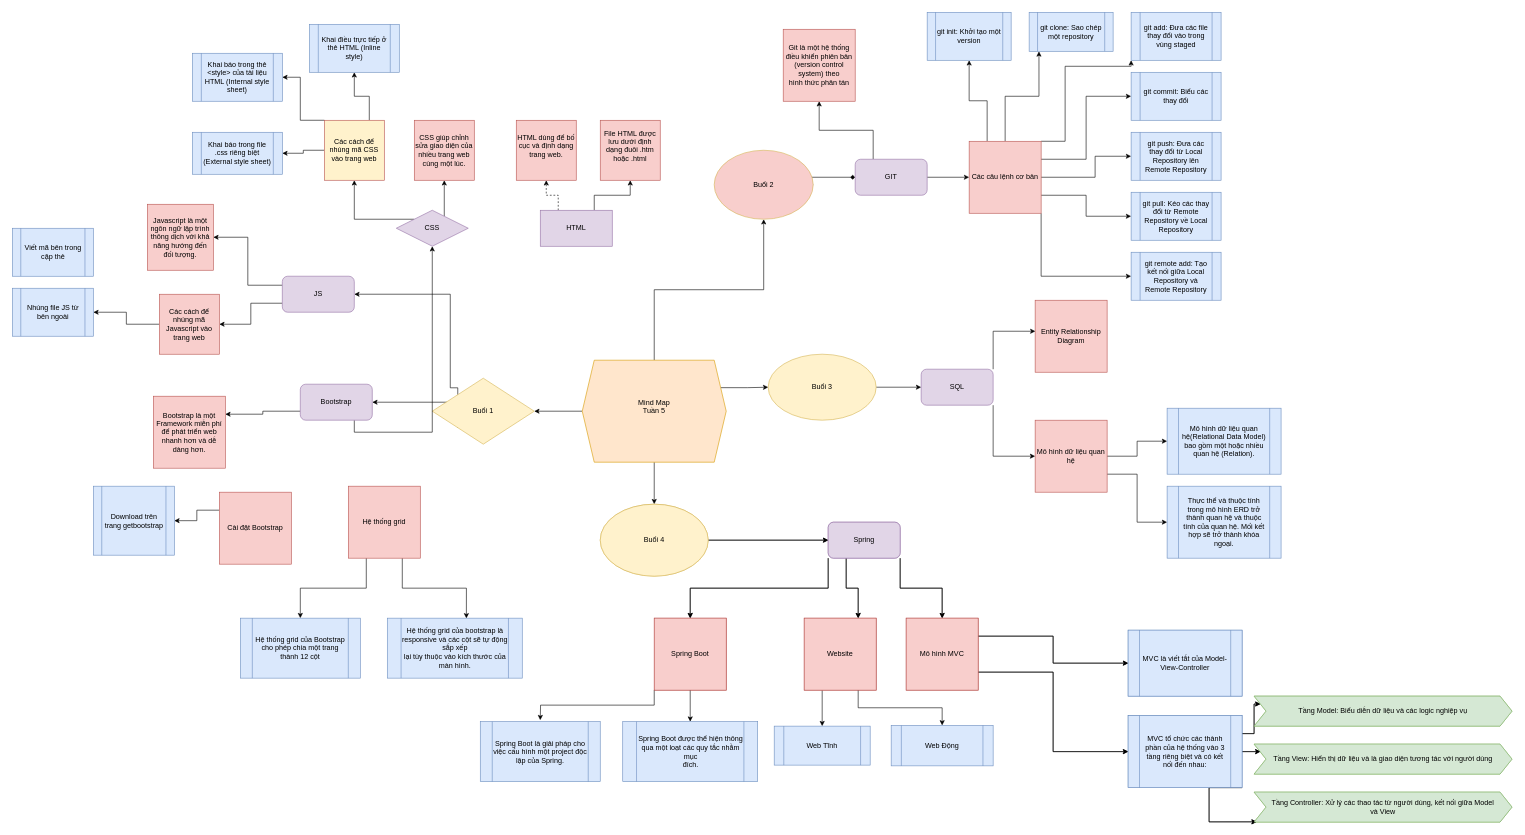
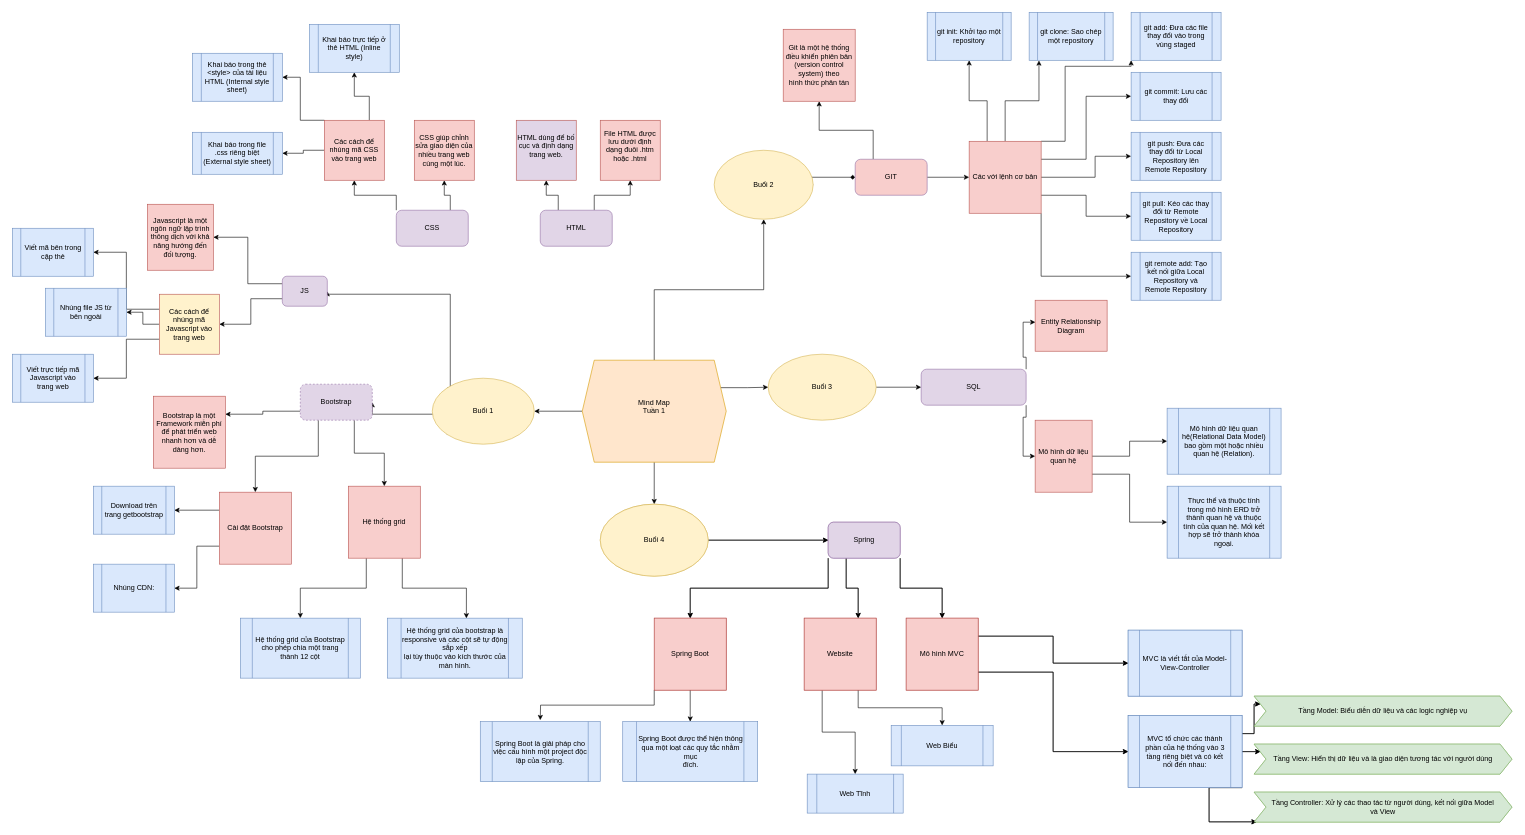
- <mxCell id="71" value="git clone: Sao chép một repository" style="shape=process;whiteSpace=wrap;html=1;backgroundOutline=1;fillColor=#dae8fc;strokeColor=#6c8ebf;" vertex="1" parent="1"><mxGeometry x="1715" y="20" width="140" height="65" as="geometry" /></mxCell>
+ <mxCell id="71" value="git clone: Sao chép một repository" style="shape=process;whiteSpace=wrap;html=1;backgroundOutline=1;fillColor=#dae8fc;strokeColor=#6c8ebf;" vertex="1" parent="1"><mxGeometry x="1715" y="20" width="140" height="80" as="geometry" /></mxCell>
- <mxCell id="70" value="git init: Khởi tạo một version " style="shape=process;whiteSpace=wrap;html=1;backgroundOutline=1;fillColor=#dae8fc;strokeColor=#6c8ebf;" vertex="1" parent="1"><mxGeometry x="1545" y="20" width="140" height="80" as="geometry" /></mxCell>
+ <mxCell id="70" value="git init: Khởi tạo một repository " style="shape=process;whiteSpace=wrap;html=1;backgroundOutline=1;fillColor=#dae8fc;strokeColor=#6c8ebf;" vertex="1" parent="1"><mxGeometry x="1545" y="20" width="140" height="80" as="geometry" /></mxCell>
- <mxCell id="44" value="Khai điều trực tiếp ở thẻ HTML (Inline style) " style="shape=process;whiteSpace=wrap;html=1;backgroundOutline=1;fillColor=#dae8fc;strokeColor=#6c8ebf;" vertex="1" parent="1"><mxGeometry x="515" y="40" width="150" height="80" as="geometry" /></mxCell>
+ <mxCell id="44" value="Khai báo trực tiếp ở thẻ HTML (Inline style) " style="shape=process;whiteSpace=wrap;html=1;backgroundOutline=1;fillColor=#dae8fc;strokeColor=#6c8ebf;" vertex="1" parent="1"><mxGeometry x="515" y="40" width="150" height="80" as="geometry" /></mxCell>
- <mxCell id="73" value="git commit: Biểu các thay đổi " style="shape=process;whiteSpace=wrap;html=1;backgroundOutline=1;fillColor=#dae8fc;strokeColor=#6c8ebf;" vertex="1" parent="1"><mxGeometry x="1885" y="120" width="150" height="80" as="geometry" /></mxCell>
+ <mxCell id="73" value="git commit: Lưu các thay đổi " style="shape=process;whiteSpace=wrap;html=1;backgroundOutline=1;fillColor=#dae8fc;strokeColor=#6c8ebf;" vertex="1" parent="1"><mxGeometry x="1885" y="120" width="150" height="80" as="geometry" /></mxCell>
- <mxCell id="43" value="Các cách để nhúng mã CSS vào trang web" style="whiteSpace=wrap;html=1;aspect=fixed;fillColor=#fff2cc;strokeColor=#b85450;" vertex="1" parent="1"><mxGeometry x="540" y="200" width="100" height="100" as="geometry" /></mxCell>
+ <mxCell id="43" value="Các cách để nhúng mã CSS vào trang web" style="whiteSpace=wrap;html=1;aspect=fixed;fillColor=#f8cecc;strokeColor=#b85450;" vertex="1" parent="1"><mxGeometry x="540" y="200" width="100" height="100" as="geometry" /></mxCell>
- <mxCell id="29" value="&#10;&lt;span style=&quot;font-family: Helvetica; font-size: 12px; font-style: normal; font-variant-ligatures: normal; font-variant-caps: normal; font-weight: 400; letter-spacing: normal; orphans: 2; text-align: center; text-indent: 0px; text-transform: none; widows: 2; word-spacing: 0px; -webkit-text-stroke-width: 0px; text-decoration-thickness: initial; text-decoration-style: initial; text-decoration-color: initial; float: none; display: inline !important;&quot;&gt;HTML dùng để bố cục và định dạng trang web.&lt;/span&gt;&#10;&#10;" style="whiteSpace=wrap;html=1;aspect=fixed;fillColor=#f8cecc;strokeColor=#b85450;fontColor=default;labelBorderColor=none;labelBackgroundColor=none;" vertex="1" parent="1"><mxGeometry x="860" y="200" width="100" height="100" as="geometry" /></mxCell>
+ <mxCell id="29" value="&#10;&lt;span style=&quot;font-family: Helvetica; font-size: 12px; font-style: normal; font-variant-ligatures: normal; font-variant-caps: normal; font-weight: 400; letter-spacing: normal; orphans: 2; text-align: center; text-indent: 0px; text-transform: none; widows: 2; word-spacing: 0px; -webkit-text-stroke-width: 0px; text-decoration-thickness: initial; text-decoration-style: initial; text-decoration-color: initial; float: none; display: inline !important;&quot;&gt;HTML dùng để bố cục và định dạng trang web.&lt;/span&gt;&#10;&#10;" style="whiteSpace=wrap;html=1;aspect=fixed;fillColor=#e1d5e7;strokeColor=#b85450;fontColor=default;labelBorderColor=none;labelBackgroundColor=none;" vertex="1" parent="1"><mxGeometry x="860" y="200" width="100" height="100" as="geometry" /></mxCell>
- <mxCell id="60" value="GIT" style="rounded=1;whiteSpace=wrap;html=1;fillColor=#e1d5e7;strokeColor=#9673a6;" vertex="1" parent="1"><mxGeometry x="1425" y="265" width="120" height="60" as="geometry" /></mxCell>
+ <mxCell id="60" value="GIT" style="rounded=1;whiteSpace=wrap;html=1;fillColor=#f8cecc;strokeColor=#9673a6;" vertex="1" parent="1"><mxGeometry x="1425" y="265" width="120" height="60" as="geometry" /></mxCell>
- <mxCell id="68" value="Các câu lệnh cơ bản" style="whiteSpace=wrap;html=1;aspect=fixed;labelBackgroundColor=none;labelBorderColor=none;fillColor=#f8cecc;strokeColor=#b85450;" vertex="1" parent="1"><mxGeometry x="1615" y="235" width="120" height="120" as="geometry" /></mxCell>
+ <mxCell id="68" value="Các với lệnh cơ bản" style="whiteSpace=wrap;html=1;aspect=fixed;labelBackgroundColor=none;labelBorderColor=none;fillColor=#f8cecc;strokeColor=#b85450;" vertex="1" parent="1"><mxGeometry x="1615" y="235" width="120" height="120" as="geometry" /></mxCell>
- <mxCell id="15" value="Buổi 2" style="ellipse;whiteSpace=wrap;html=1;fillColor=#f8cecc;strokeColor=#d6b656;" vertex="1" parent="1"><mxGeometry x="1190" y="250" width="165" height="115" as="geometry" /></mxCell>
+ <mxCell id="15" value="Buổi 2" style="ellipse;whiteSpace=wrap;html=1;fillColor=#fff2cc;strokeColor=#d6b656;" vertex="1" parent="1"><mxGeometry x="1190" y="250" width="165" height="115" as="geometry" /></mxCell>
- <mxCell id="16" style="edgeStyle=orthogonalEdgeStyle;rounded=0;orthogonalLoop=1;jettySize=auto;html=1;exitX=0.25;exitY=0;exitDx=0;exitDy=0;entryX=0.5;entryY=1;entryDx=0;entryDy=0;fontColor=default;dashed=1;" edge="1" parent="1" source="18" target="29"><mxGeometry relative="1" as="geometry" /></mxCell>
+ <mxCell id="16" style="edgeStyle=orthogonalEdgeStyle;rounded=0;orthogonalLoop=1;jettySize=auto;html=1;exitX=0.25;exitY=0;exitDx=0;exitDy=0;entryX=0.5;entryY=1;entryDx=0;entryDy=0;fontColor=default;" edge="1" parent="1" source="18" target="29"><mxGeometry relative="1" as="geometry" /></mxCell>
- <mxCell id="21" value="CSS" style="rhombus;whiteSpace=wrap;html=1;fillColor=#e1d5e7;strokeColor=#9673a6;" vertex="1" parent="1"><mxGeometry x="660" y="350" width="120" height="60" as="geometry" /></mxCell>
+ <mxCell id="21" value="CSS" style="rounded=1;whiteSpace=wrap;html=1;fillColor=#e1d5e7;strokeColor=#9673a6;" vertex="1" parent="1"><mxGeometry x="660" y="350" width="120" height="60" as="geometry" /></mxCell>
- <mxCell id="18" value="HTML" style="whiteSpace=wrap;html=1;fillColor=#e1d5e7;strokeColor=#9673a6;rounded=0;" vertex="1" parent="1"><mxGeometry x="900" y="350" width="120" height="60" as="geometry" /></mxCell>
+ <mxCell id="18" value="HTML" style="rounded=1;whiteSpace=wrap;html=1;fillColor=#e1d5e7;strokeColor=#9673a6;" vertex="1" parent="1"><mxGeometry x="900" y="350" width="120" height="60" as="geometry" /></mxCell>
+ <mxCell id="34" style="edgeStyle=orthogonalEdgeStyle;rounded=0;orthogonalLoop=1;jettySize=auto;html=1;exitX=0;exitY=0.25;exitDx=0;exitDy=0;entryX=1;entryY=0.5;entryDx=0;entryDy=0;" edge="1" parent="1" source="35" target="36"><mxGeometry relative="1" as="geometry" /></mxCell>
- <mxCell id="24" value="JS" style="rounded=1;whiteSpace=wrap;html=1;fillColor=#e1d5e7;strokeColor=#9673a6;" vertex="1" parent="1"><mxGeometry x="470" y="460" width="120" height="60" as="geometry" /></mxCell>
+ <mxCell id="24" value="JS" style="rounded=1;whiteSpace=wrap;html=1;fillColor=#e1d5e7;strokeColor=#9673a6;" vertex="1" parent="1"><mxGeometry x="470" y="460" width="75" height="50" as="geometry" /></mxCell>
- <mxCell id="37" value="Nhúng file JS từ bên ngoài" style="shape=process;whiteSpace=wrap;html=1;backgroundOutline=1;fillColor=#dae8fc;strokeColor=#6c8ebf;" vertex="1" parent="1"><mxGeometry x="20" y="480" width="135" height="80" as="geometry" /></mxCell>
+ <mxCell id="37" value="Nhúng file JS từ bên ngoài" style="shape=process;whiteSpace=wrap;html=1;backgroundOutline=1;fillColor=#dae8fc;strokeColor=#6c8ebf;" vertex="1" parent="1"><mxGeometry x="75" y="480" width="135" height="80" as="geometry" /></mxCell>
- <mxCell id="35" value="Các cách để nhúng mã Javascript vào trang web" style="whiteSpace=wrap;html=1;aspect=fixed;fillColor=#f8cecc;strokeColor=#b85450;" vertex="1" parent="1"><mxGeometry x="265" y="490" width="100" height="100" as="geometry" /></mxCell>
+ <mxCell id="35" value="Các cách để nhúng mã Javascript vào trang web" style="whiteSpace=wrap;html=1;aspect=fixed;fillColor=#fff2cc;strokeColor=#b85450;" vertex="1" parent="1"><mxGeometry x="265" y="490" width="100" height="100" as="geometry" /></mxCell>
- <mxCell id="80" value="Entity Relationship Diagram" style="whiteSpace=wrap;html=1;aspect=fixed;labelBackgroundColor=none;labelBorderColor=none;fillColor=#f8cecc;strokeColor=#b85450;" vertex="1" parent="1"><mxGeometry x="1725" y="500" width="120" height="120" as="geometry" /></mxCell>
+ <mxCell id="80" value="Entity Relationship Diagram" style="whiteSpace=wrap;html=1;aspect=fixed;labelBackgroundColor=none;labelBorderColor=none;fillColor=#f8cecc;strokeColor=#b85450;" vertex="1" parent="1"><mxGeometry x="1725" y="500" width="120" height="85" as="geometry" /></mxCell>
+ <mxCell id="33" style="edgeStyle=orthogonalEdgeStyle;rounded=0;orthogonalLoop=1;jettySize=auto;html=1;exitX=0;exitY=0.75;exitDx=0;exitDy=0;entryX=1;entryY=0.5;entryDx=0;entryDy=0;" edge="1" parent="1" source="35" target="38"><mxGeometry relative="1" as="geometry" /></mxCell>
+ <mxCell id="38" value="Viết trực tiếp mã Javascript vào trang web" style="shape=process;whiteSpace=wrap;html=1;backgroundOutline=1;fillColor=#dae8fc;strokeColor=#6c8ebf;" vertex="1" parent="1"><mxGeometry x="20" y="590" width="135" height="80" as="geometry" /></mxCell>
- <mxCell id="79" value="SQL" style="rounded=1;whiteSpace=wrap;html=1;fillColor=#e1d5e7;strokeColor=#9673a6;" vertex="1" parent="1"><mxGeometry x="1535" y="615" width="120" height="60" as="geometry" /></mxCell>
+ <mxCell id="79" value="SQL" style="rounded=1;whiteSpace=wrap;html=1;fillColor=#e1d5e7;strokeColor=#9673a6;" vertex="1" parent="1"><mxGeometry x="1535" y="615" width="175" height="60" as="geometry" /></mxCell>
- <mxCell id="28" value="Bootstrap" style="rounded=1;whiteSpace=wrap;html=1;fillColor=#e1d5e7;strokeColor=#9673a6;" vertex="1" parent="1"><mxGeometry x="500" y="640" width="120" height="60" as="geometry" /></mxCell>
+ <mxCell id="28" value="Bootstrap" style="rounded=1;whiteSpace=wrap;html=1;fillColor=#e1d5e7;strokeColor=#9673a6;dashed=1;" vertex="1" parent="1"><mxGeometry x="500" y="640" width="120" height="60" as="geometry" /></mxCell>
- <mxCell id="27" style="edgeStyle=orthogonalEdgeStyle;rounded=0;orthogonalLoop=1;jettySize=auto;html=1;exitX=0.75;exitY=1;exitDx=0;exitDy=0;fontColor=default;" edge="1" parent="1" source="28" target="21"><mxGeometry relative="1" as="geometry" /></mxCell>
+ <mxCell id="27" style="edgeStyle=orthogonalEdgeStyle;rounded=0;orthogonalLoop=1;jettySize=auto;html=1;exitX=0.75;exitY=1;exitDx=0;exitDy=0;entryX=0.5;entryY=0;entryDx=0;entryDy=0;fontColor=default;" edge="1" parent="1" source="28" target="53"><mxGeometry relative="1" as="geometry" /></mxCell>
- <mxCell id="4" value="Buổi 1" style="rhombus;whiteSpace=wrap;html=1;fillColor=#fff2cc;strokeColor=#d6b656;" vertex="1" parent="1"><mxGeometry x="720" y="630" width="170" height="110" as="geometry" /></mxCell>
+ <mxCell id="4" value="Buổi 1" style="ellipse;whiteSpace=wrap;html=1;fillColor=#fff2cc;strokeColor=#d6b656;" vertex="1" parent="1"><mxGeometry x="720" y="630" width="170" height="110" as="geometry" /></mxCell>
- <mxCell id="9" value="&#10;&lt;span style=&quot;color: rgb(0, 0, 0); font-family: Helvetica; font-size: 12px; font-style: normal; font-variant-ligatures: normal; font-variant-caps: normal; font-weight: 400; letter-spacing: normal; orphans: 2; text-align: center; text-indent: 0px; text-transform: none; widows: 2; word-spacing: 0px; -webkit-text-stroke-width: 0px; text-decoration-thickness: initial; text-decoration-style: initial; text-decoration-color: initial; float: none; display: inline !important;&quot;&gt;Mind Map&lt;/span&gt;&lt;br style=&quot;color: rgb(0, 0, 0); font-family: Helvetica; font-size: 12px; font-style: normal; font-variant-ligatures: normal; font-variant-caps: normal; font-weight: 400; letter-spacing: normal; orphans: 2; text-align: center; text-indent: 0px; text-transform: none; widows: 2; word-spacing: 0px; -webkit-text-stroke-width: 0px; text-decoration-thickness: initial; text-decoration-style: initial; text-decoration-color: initial;&quot;&gt;&lt;span style=&quot;color: rgb(0, 0, 0); font-family: Helvetica; font-size: 12px; font-style: normal; font-variant-ligatures: normal; font-variant-caps: normal; font-weight: 400; letter-spacing: normal; orphans: 2; text-align: center; text-indent: 0px; text-transform: none; widows: 2; word-spacing: 0px; -webkit-text-stroke-width: 0px; text-decoration-thickness: initial; text-decoration-style: initial; text-decoration-color: initial; float: none; display: inline !important;&quot;&gt;Tuần 5&lt;/span&gt;&#10;&#10;" style="shape=hexagon;perimeter=hexagonPerimeter2;whiteSpace=wrap;html=1;fixedSize=1;fillColor=#ffe6cc;strokeColor=#d79b00;labelBackgroundColor=none;" vertex="1" parent="1"><mxGeometry x="970" y="600" width="240" height="170" as="geometry" /></mxCell>
+ <mxCell id="9" value="&#10;&lt;span style=&quot;color: rgb(0, 0, 0); font-family: Helvetica; font-size: 12px; font-style: normal; font-variant-ligatures: normal; font-variant-caps: normal; font-weight: 400; letter-spacing: normal; orphans: 2; text-align: center; text-indent: 0px; text-transform: none; widows: 2; word-spacing: 0px; -webkit-text-stroke-width: 0px; text-decoration-thickness: initial; text-decoration-style: initial; text-decoration-color: initial; float: none; display: inline !important;&quot;&gt;Mind Map&lt;/span&gt;&lt;br style=&quot;color: rgb(0, 0, 0); font-family: Helvetica; font-size: 12px; font-style: normal; font-variant-ligatures: normal; font-variant-caps: normal; font-weight: 400; letter-spacing: normal; orphans: 2; text-align: center; text-indent: 0px; text-transform: none; widows: 2; word-spacing: 0px; -webkit-text-stroke-width: 0px; text-decoration-thickness: initial; text-decoration-style: initial; text-decoration-color: initial;&quot;&gt;&lt;span style=&quot;color: rgb(0, 0, 0); font-family: Helvetica; font-size: 12px; font-style: normal; font-variant-ligatures: normal; font-variant-caps: normal; font-weight: 400; letter-spacing: normal; orphans: 2; text-align: center; text-indent: 0px; text-transform: none; widows: 2; word-spacing: 0px; -webkit-text-stroke-width: 0px; text-decoration-thickness: initial; text-decoration-style: initial; text-decoration-color: initial; float: none; display: inline !important;&quot;&gt;Tuần 1&lt;/span&gt;&#10;&#10;" style="shape=hexagon;perimeter=hexagonPerimeter2;whiteSpace=wrap;html=1;fixedSize=1;fillColor=#ffe6cc;strokeColor=#d79b00;labelBackgroundColor=none;" vertex="1" parent="1"><mxGeometry x="970" y="600" width="240" height="170" as="geometry" /></mxCell>
+ <mxCell id="26" style="edgeStyle=orthogonalEdgeStyle;rounded=0;orthogonalLoop=1;jettySize=auto;html=1;exitX=0.25;exitY=1;exitDx=0;exitDy=0;entryX=0.5;entryY=0;entryDx=0;entryDy=0;fontColor=default;" edge="1" parent="1" source="28" target="50"><mxGeometry relative="1" as="geometry" /></mxCell>
- <mxCell id="83" value="Mô hình dữ liệu quan hệ" style="whiteSpace=wrap;html=1;aspect=fixed;labelBackgroundColor=none;labelBorderColor=none;fillColor=#f8cecc;strokeColor=#b85450;" vertex="1" parent="1"><mxGeometry x="1725" y="700" width="120" height="120" as="geometry" /></mxCell>
+ <mxCell id="83" value="Mô hình dữ liệu quan hệ" style="whiteSpace=wrap;html=1;aspect=fixed;labelBackgroundColor=none;labelBorderColor=none;fillColor=#f8cecc;strokeColor=#b85450;" vertex="1" parent="1"><mxGeometry x="1725" y="700" width="95" height="120" as="geometry" /></mxCell>
- <mxCell id="54" value="Download trên trang getbootstrap " style="shape=process;whiteSpace=wrap;html=1;backgroundOutline=1;fillColor=#dae8fc;strokeColor=#6c8ebf;" vertex="1" parent="1"><mxGeometry x="155" y="810" width="135" height="115" as="geometry" /></mxCell>
+ <mxCell id="54" value="Download trên trang getbootstrap " style="shape=process;whiteSpace=wrap;html=1;backgroundOutline=1;fillColor=#dae8fc;strokeColor=#6c8ebf;" vertex="1" parent="1"><mxGeometry x="155" y="810" width="135" height="80" as="geometry" /></mxCell>
+ <mxCell id="55" value="Nhúng CDN:" style="shape=process;whiteSpace=wrap;html=1;backgroundOutline=1;fillColor=#dae8fc;strokeColor=#6c8ebf;" vertex="1" parent="1"><mxGeometry x="155" y="940" width="135" height="80" as="geometry" /></mxCell>
+ <mxCell id="49" style="edgeStyle=orthogonalEdgeStyle;rounded=0;orthogonalLoop=1;jettySize=auto;html=1;exitX=0;exitY=0.75;exitDx=0;exitDy=0;entryX=1;entryY=0.5;entryDx=0;entryDy=0;fontColor=default;" edge="1" parent="1" source="50" target="55"><mxGeometry relative="1" as="geometry" /></mxCell>
- <mxCell id="104" value="Web Tĩnh" style="shape=process;whiteSpace=wrap;html=1;backgroundOutline=1;fillColor=#dae8fc;strokeColor=#6c8ebf;" vertex="1" parent="1"><mxGeometry x="1290" y="1210" width="160" height="65" as="geometry" /></mxCell>
+ <mxCell id="104" value="Web Tĩnh" style="shape=process;whiteSpace=wrap;html=1;backgroundOutline=1;fillColor=#dae8fc;strokeColor=#6c8ebf;" vertex="1" parent="1"><mxGeometry x="1345" y="1290" width="160" height="65" as="geometry" /></mxCell>
- <mxCell id="127" value="Web Động" style="shape=process;whiteSpace=wrap;html=1;backgroundOutline=1;fillColor=#dae8fc;strokeColor=#6c8ebf;" vertex="1" parent="1"><mxGeometry x="1485" y="1208.75" width="170" height="67.5" as="geometry" /></mxCell>
+ <mxCell id="127" value="Web Biểu" style="shape=process;whiteSpace=wrap;html=1;backgroundOutline=1;fillColor=#dae8fc;strokeColor=#6c8ebf;" vertex="1" parent="1"><mxGeometry x="1485" y="1208.75" width="170" height="67.5" as="geometry" /></mxCell>
